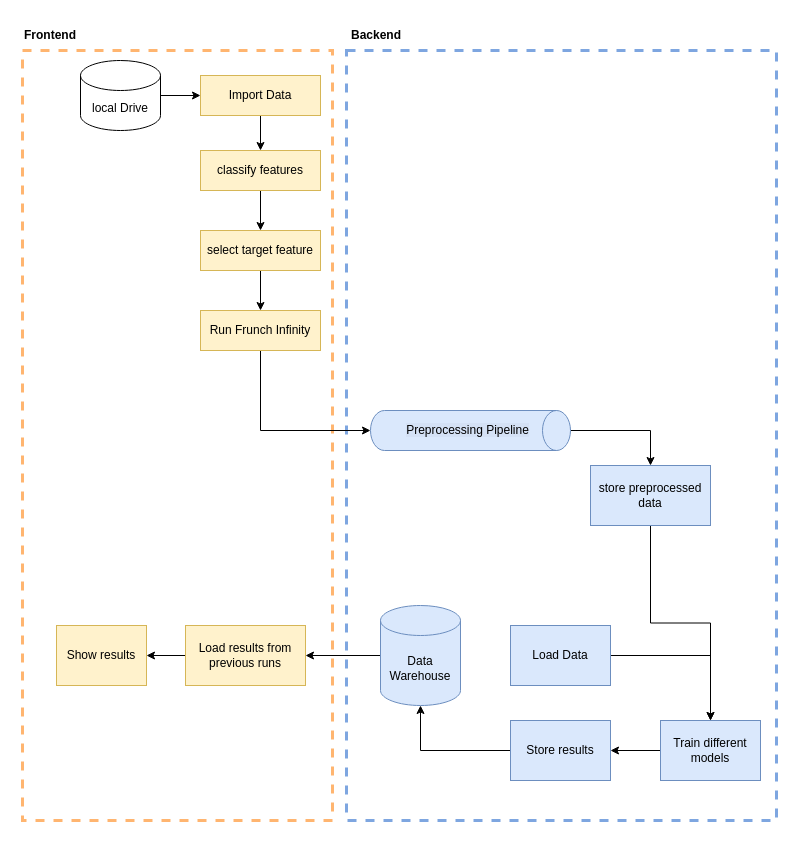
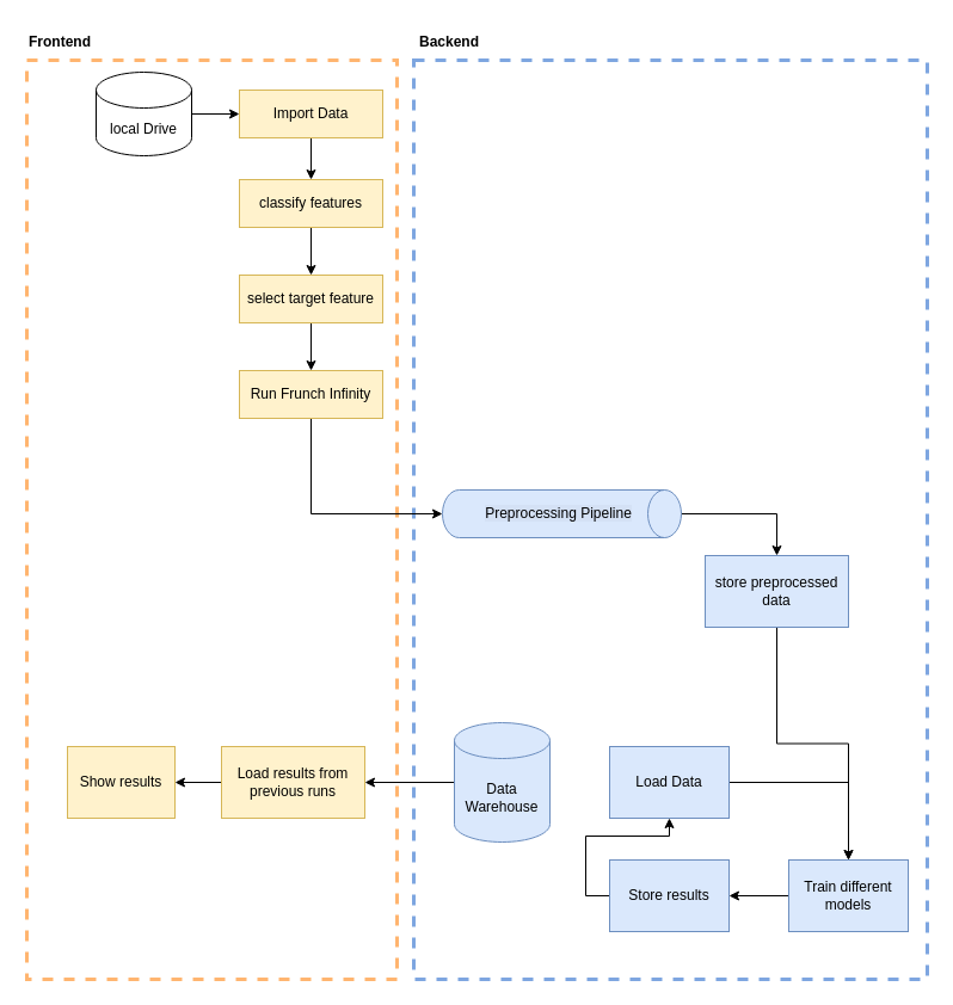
- <mxCell id="19" style="edgeStyle=orthogonalEdgeStyle;rounded=0;orthogonalLoop=1;jettySize=auto;html=1;exitX=0;exitY=0.5;exitDx=0;exitDy=0;entryX=0.5;entryY=1;entryDx=0;entryDy=0;entryPerimeter=0;" parent="1" source="20" target="14" edge="1"><mxGeometry relative="1" as="geometry" /></mxCell>
+ <mxCell id="19" style="edgeStyle=orthogonalEdgeStyle;rounded=0;orthogonalLoop=1;jettySize=auto;html=1;exitX=0;exitY=0.5;exitDx=0;exitDy=0;" parent="1" source="20" target="18" edge="1"><mxGeometry relative="1" as="geometry" /></mxCell>
